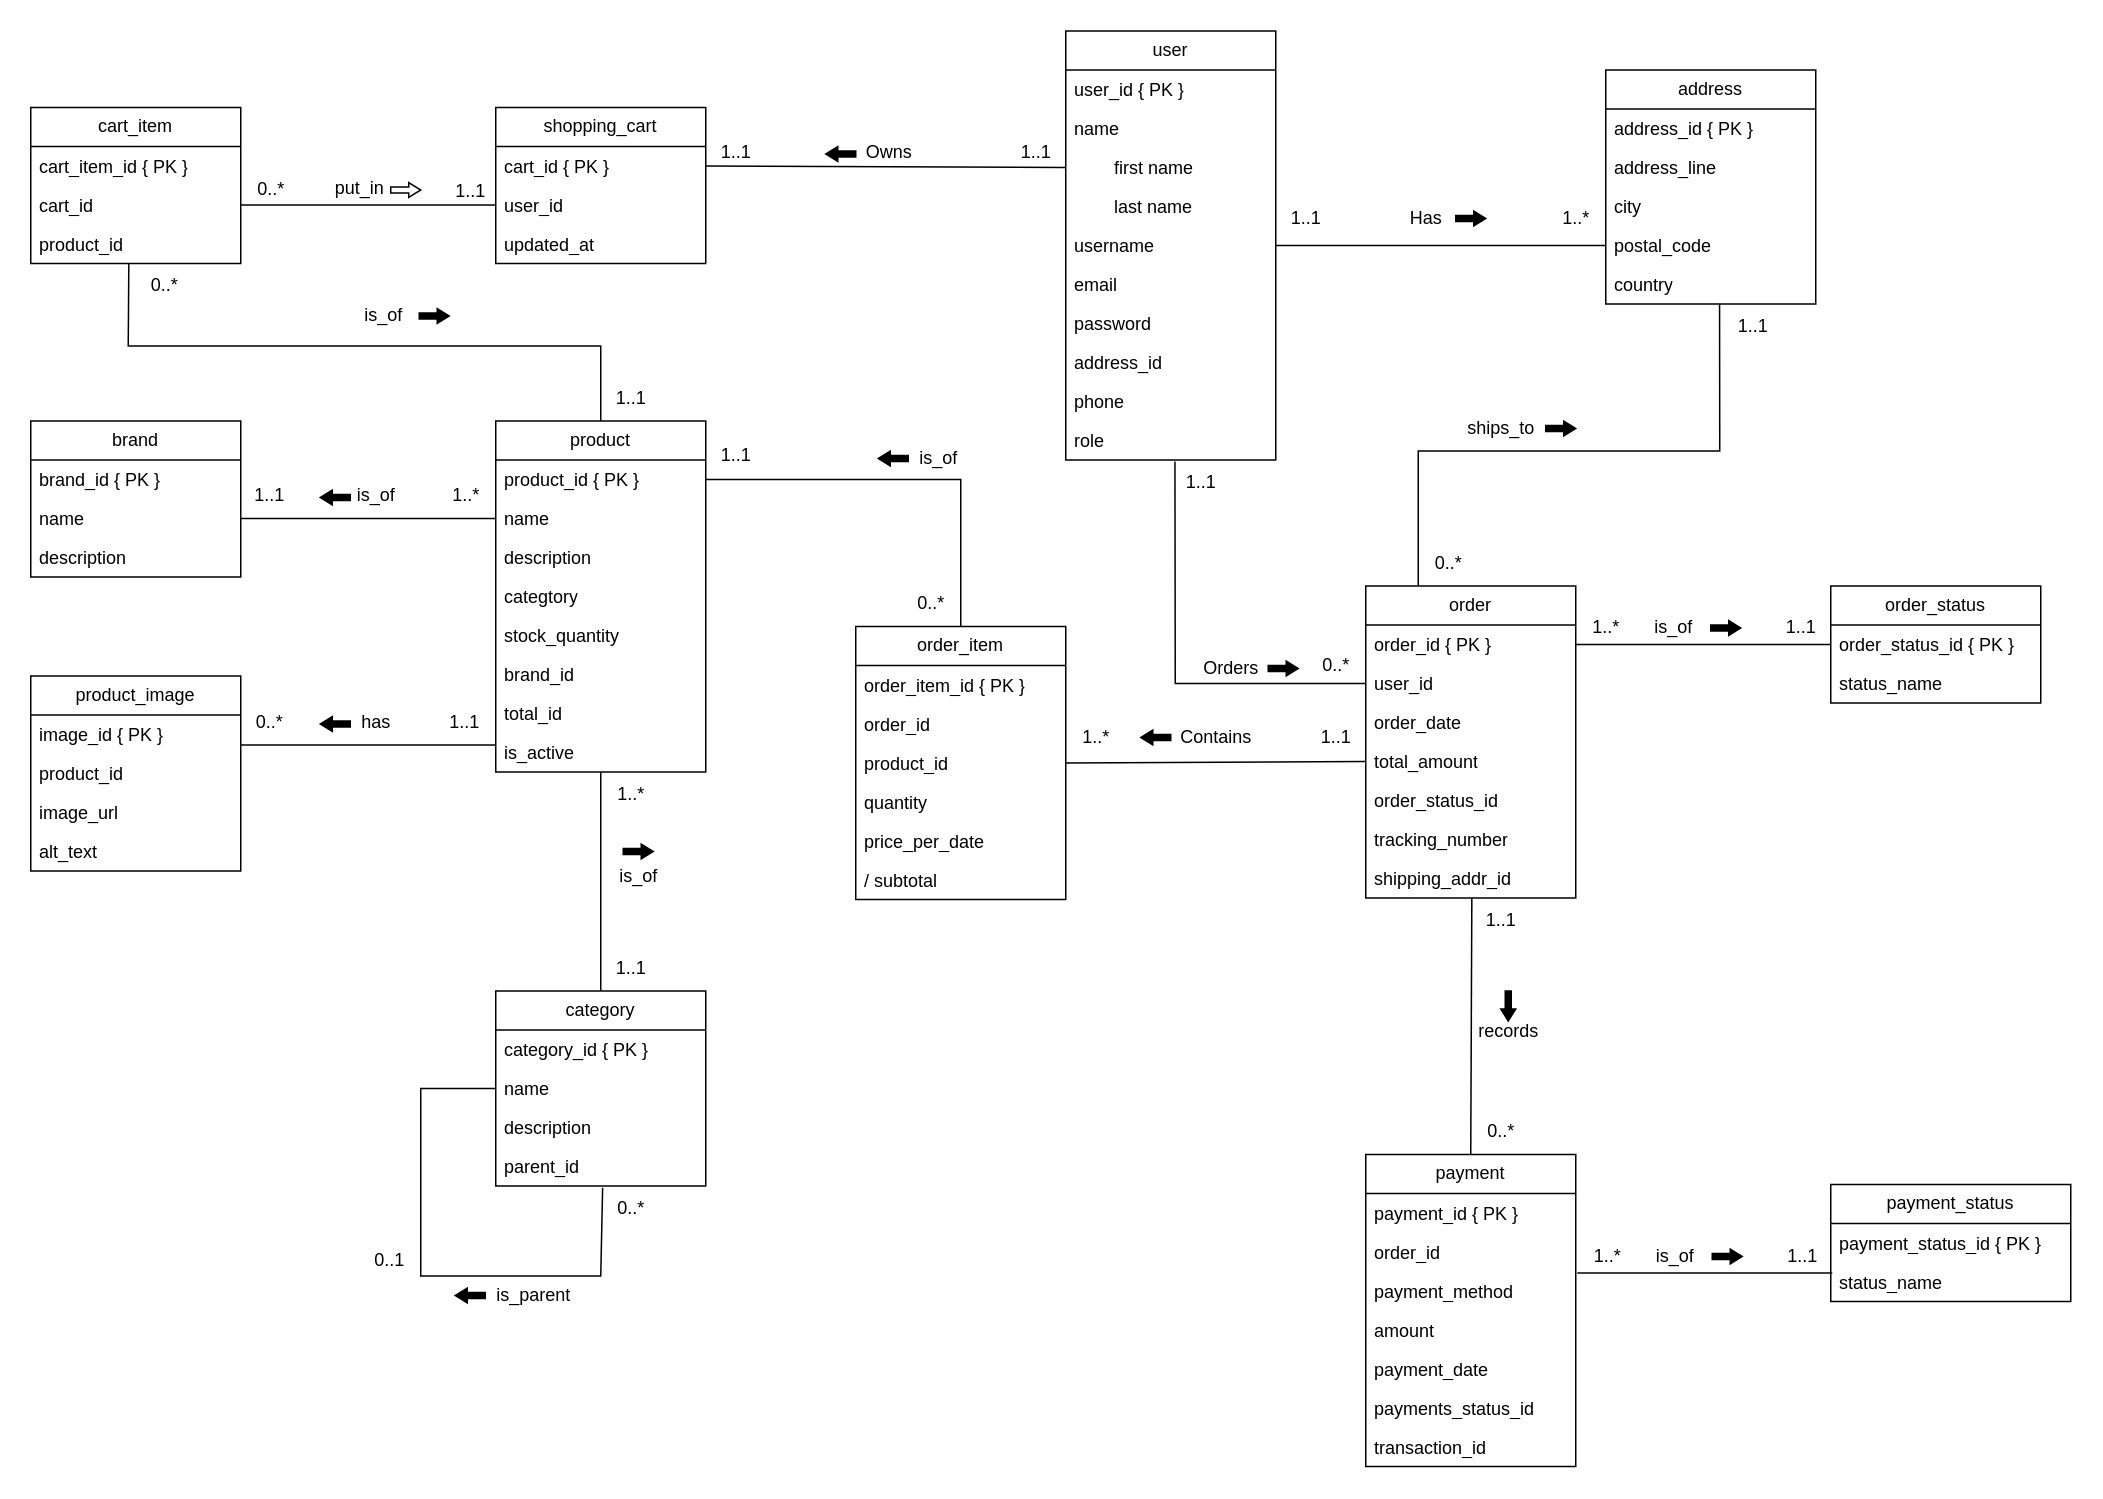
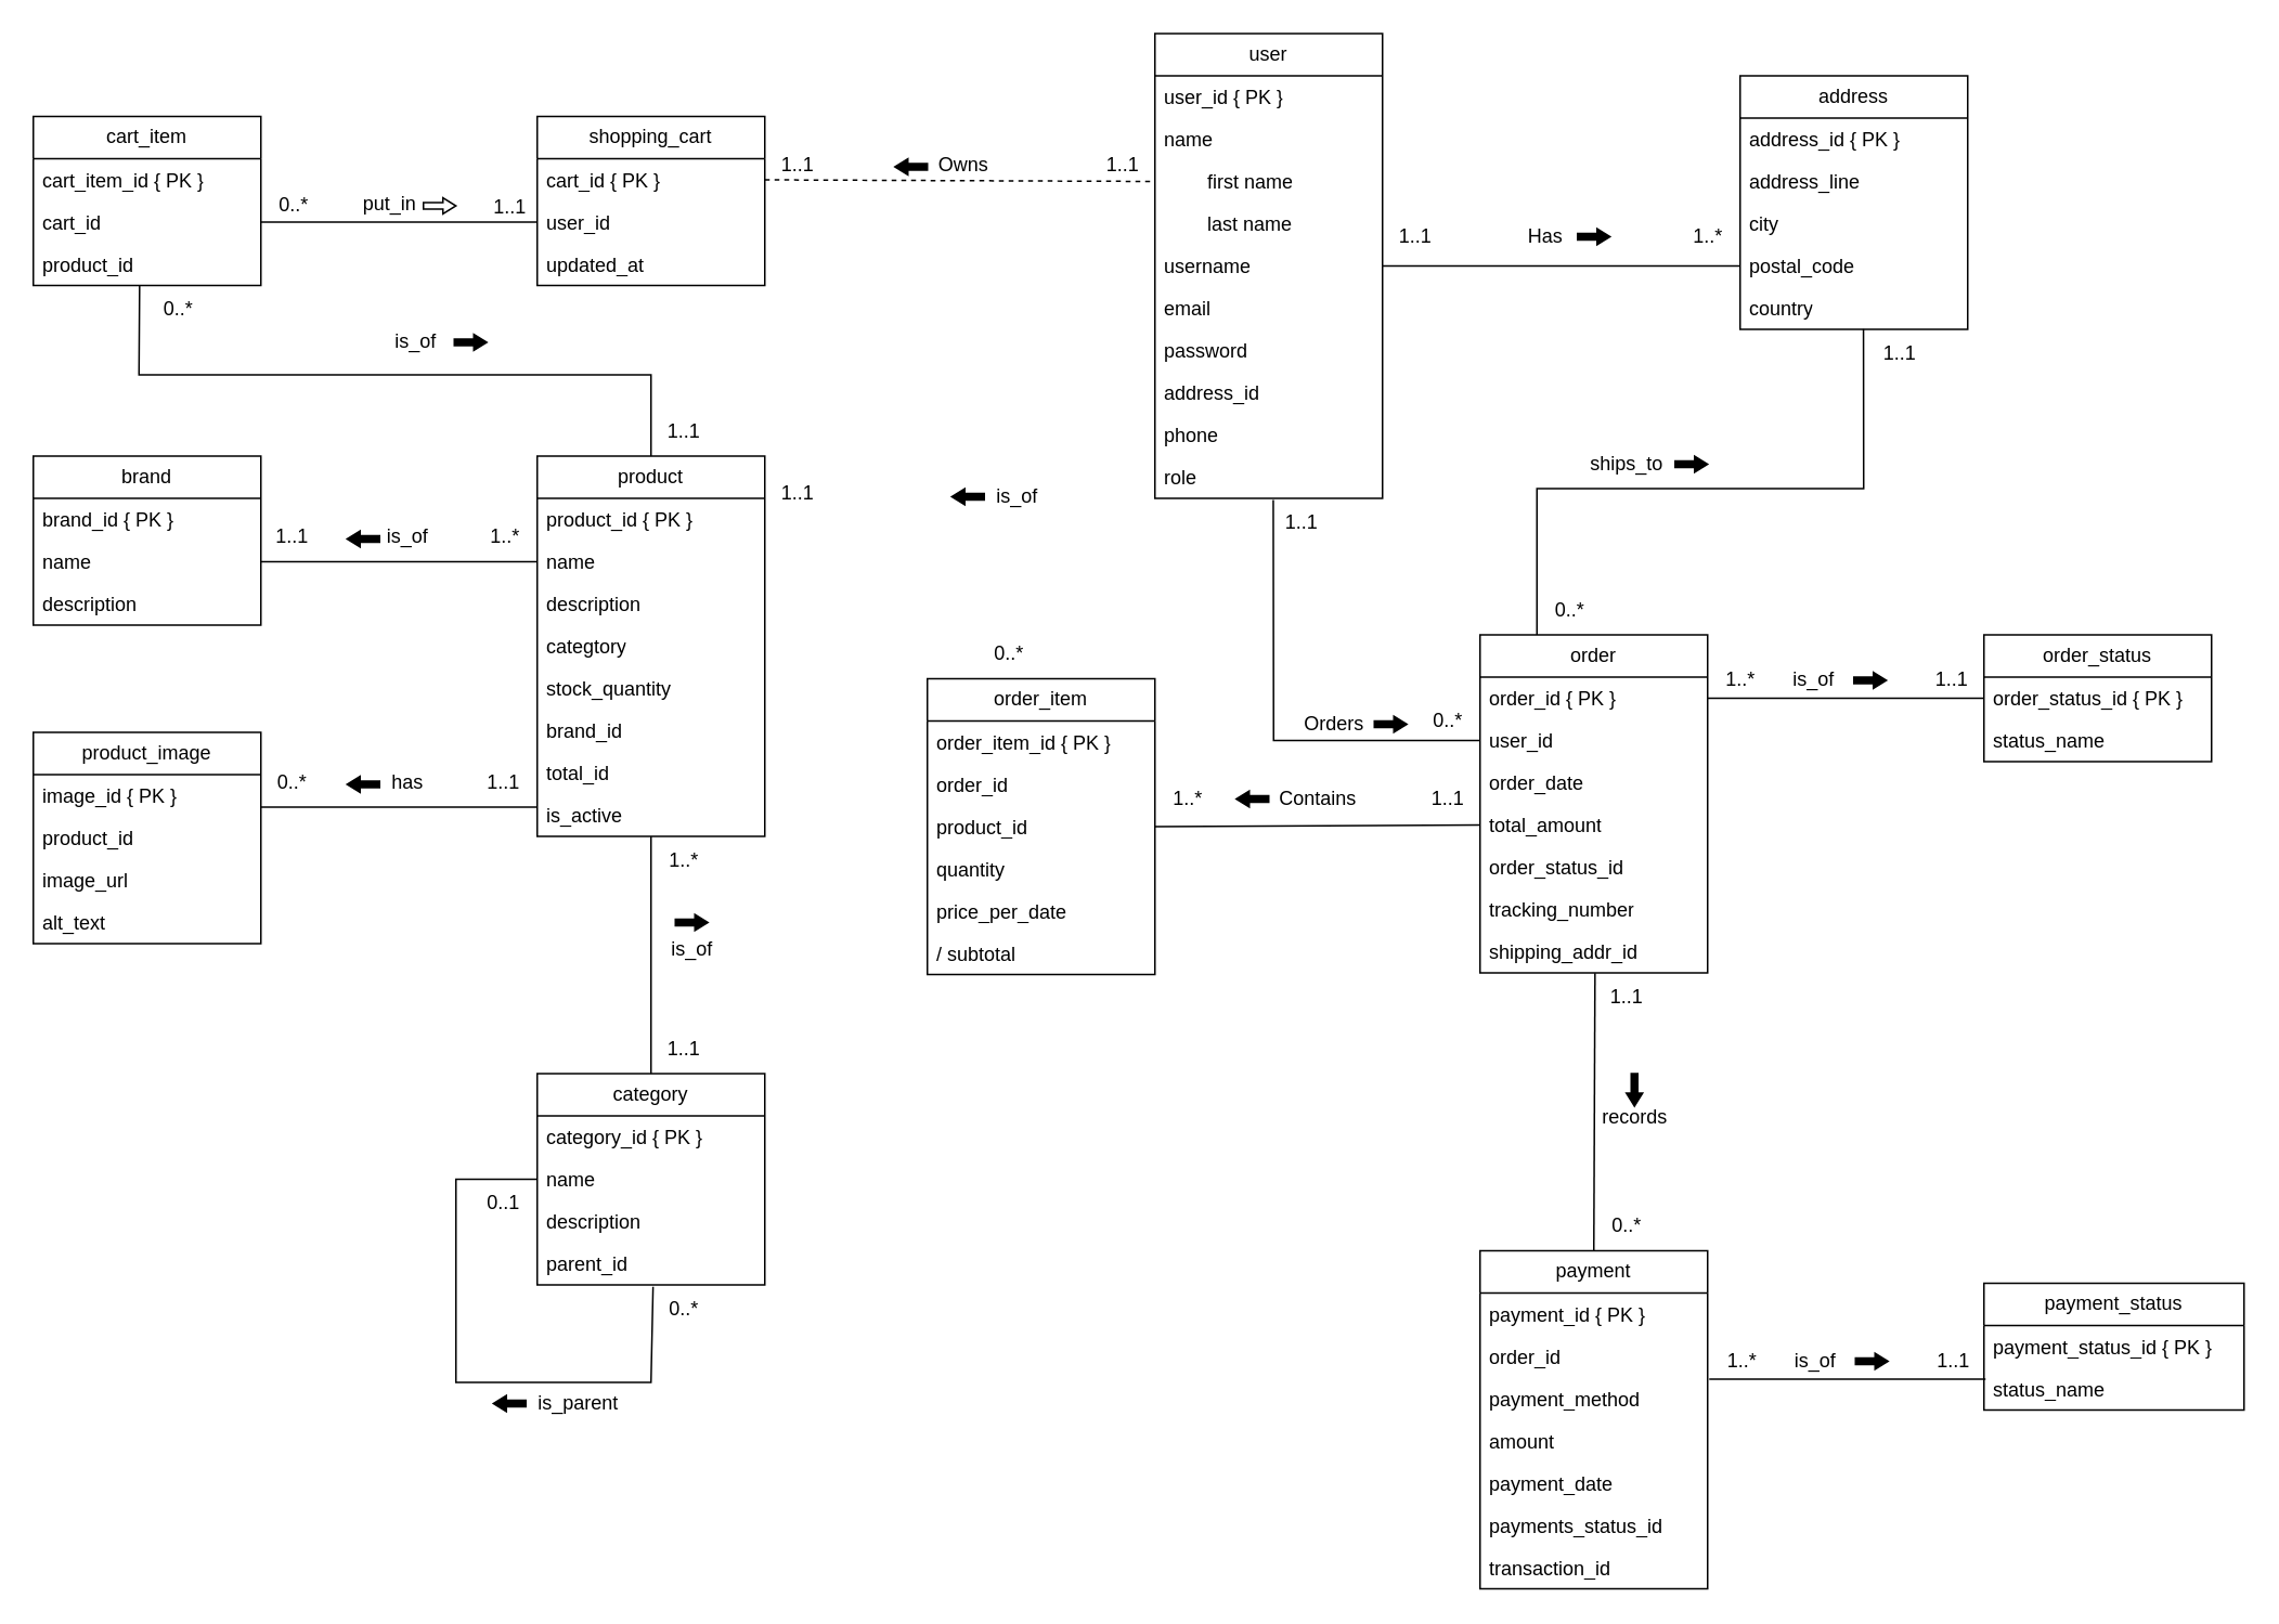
- <mxCell id="100" value="" style="endArrow=none;html=1;rounded=0;exitX=1;exitY=0.5;exitDx=0;exitDy=0;entryX=0;entryY=0.5;entryDx=0;entryDy=0;" parent="1" source="73" target="24" edge="1"><mxGeometry width="50" height="50" relative="1" as="geometry"><mxPoint x="1080" y="173" as="sourcePoint" /><mxPoint x="860" y="173" as="targetPoint" /></mxGeometry></mxCell>
+ <mxCell id="100" value="" style="endArrow=none;html=1;rounded=0;exitX=1;exitY=0.5;exitDx=0;exitDy=0;entryX=0;entryY=0.5;entryDx=0;entryDy=0;dashed=1;" parent="1" source="73" target="24" edge="1"><mxGeometry width="50" height="50" relative="1" as="geometry"><mxPoint x="1080" y="173" as="sourcePoint" /><mxPoint x="860" y="173" as="targetPoint" /></mxGeometry></mxCell>
- <mxCell id="142" value="" style="endArrow=none;html=1;rounded=0;entryX=1;entryY=0.5;entryDx=0;entryDy=0;exitX=0.5;exitY=0;exitDx=0;exitDy=0;" parent="1" source="40" target="3" edge="1"><mxGeometry width="50" height="50" relative="1" as="geometry"><mxPoint x="610" y="460" as="sourcePoint" /><mxPoint x="660" y="410" as="targetPoint" /><Array as="points"><mxPoint x="640" y="319" /></Array></mxGeometry></mxCell>
- <mxCell id="127" value="0..1" style="text;html=1;align=center;verticalAlign=middle;resizable=0;points=[];autosize=1;strokeColor=none;fillColor=none;" parent="1" vertex="1"><mxGeometry x="239" y="825" width="40" height="30" as="geometry" /></mxCell>
+ <mxCell id="127" value="0..1" style="text;html=1;align=center;verticalAlign=middle;resizable=0;points=[];autosize=1;strokeColor=none;fillColor=none;" parent="1" vertex="1"><mxGeometry x="289" y="725" width="40" height="30" as="geometry" /></mxCell>
